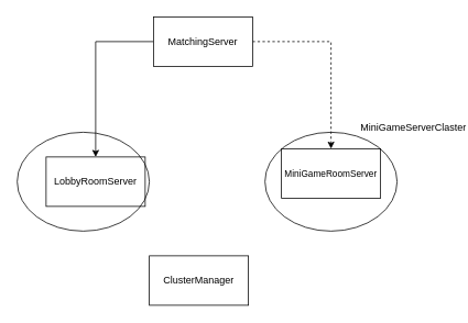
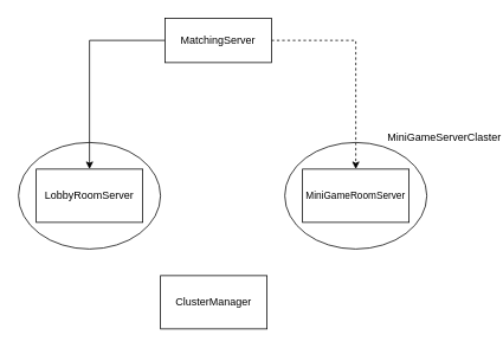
- <mxCell id="4" value="MatchingServer" style="rounded=0;whiteSpace=wrap;html=1;" parent="1" vertex="1"><mxGeometry x="185" y="20" width="120" height="60" as="geometry" /></mxCell>
+ <mxCell id="4" value="MatchingServer" style="rounded=0;whiteSpace=wrap;html=1;" parent="1" vertex="1"><mxGeometry x="185" y="20" width="120" height="50" as="geometry" /></mxCell>
- <mxCell id="6" value="&lt;font style=&quot;font-size: 11px;&quot;&gt;MiniGameRoomServer&lt;/font&gt;" style="whiteSpace=wrap;html=1;" parent="1" vertex="1"><mxGeometry x="340" y="180" width="120" height="60" as="geometry" /></mxCell>
+ <mxCell id="6" value="&lt;font style=&quot;font-size: 11px;&quot;&gt;MiniGameRoomServer&lt;/font&gt;" style="whiteSpace=wrap;html=1;" parent="1" vertex="1"><mxGeometry x="340" y="190" width="120" height="60" as="geometry" /></mxCell>
- <mxCell id="5" value="LobbyRoomServer" style="whiteSpace=wrap;html=1;" parent="1" vertex="1"><mxGeometry x="55" y="190" width="120" height="60" as="geometry" /></mxCell>
+ <mxCell id="5" value="LobbyRoomServer" style="whiteSpace=wrap;html=1;" parent="1" vertex="1"><mxGeometry x="40" y="190" width="120" height="60" as="geometry" /></mxCell>
